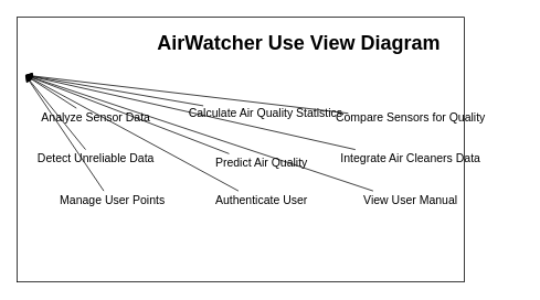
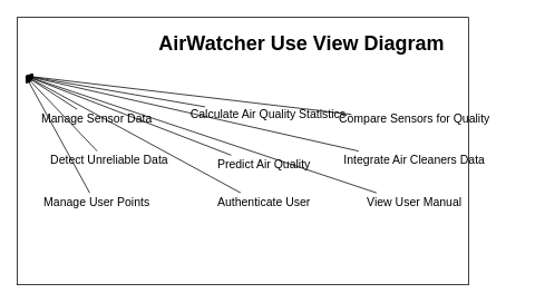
- <mxCell id="6" value="Analyze Sensor Data" style="text;html=1;strokeColor=none;fillColor=none;align=center;verticalAlign=middle;spacingTop=-8;fontSize=14;" vertex="1" parent="2"><mxGeometry x="20" y="110" width="150" height="30" as="geometry" /></mxCell>
+ <mxCell id="6" value="Manage Sensor Data" style="text;html=1;strokeColor=none;fillColor=none;align=center;verticalAlign=middle;spacingTop=-8;fontSize=14;" vertex="1" parent="2"><mxGeometry x="20" y="110" width="150" height="30" as="geometry" /></mxCell>
- <mxCell id="12" value="Detect Unreliable Data" style="text;html=1;strokeColor=none;fillColor=none;align=center;verticalAlign=middle;spacingTop=-8;fontSize=14;" vertex="1" parent="2"><mxGeometry x="20" y="160" width="150" height="30" as="geometry" /></mxCell>
+ <mxCell id="12" value="Detect Unreliable Data" style="text;html=1;strokeColor=none;fillColor=none;align=center;verticalAlign=middle;spacingTop=-8;fontSize=14;" vertex="1" parent="2"><mxGeometry x="35" y="160" width="150" height="30" as="geometry" /></mxCell>
- <mxCell id="18" value="Manage User Points" style="text;html=1;strokeColor=none;fillColor=none;align=center;verticalAlign=middle;spacingTop=-8;fontSize=14;" vertex="1" parent="2"><mxGeometry x="40" y="210" width="150" height="30" as="geometry" /></mxCell>
+ <mxCell id="18" value="Manage User Points" style="text;html=1;strokeColor=none;fillColor=none;align=center;verticalAlign=middle;spacingTop=-8;fontSize=14;" vertex="1" parent="2"><mxGeometry x="20" y="210" width="150" height="30" as="geometry" /></mxCell>
